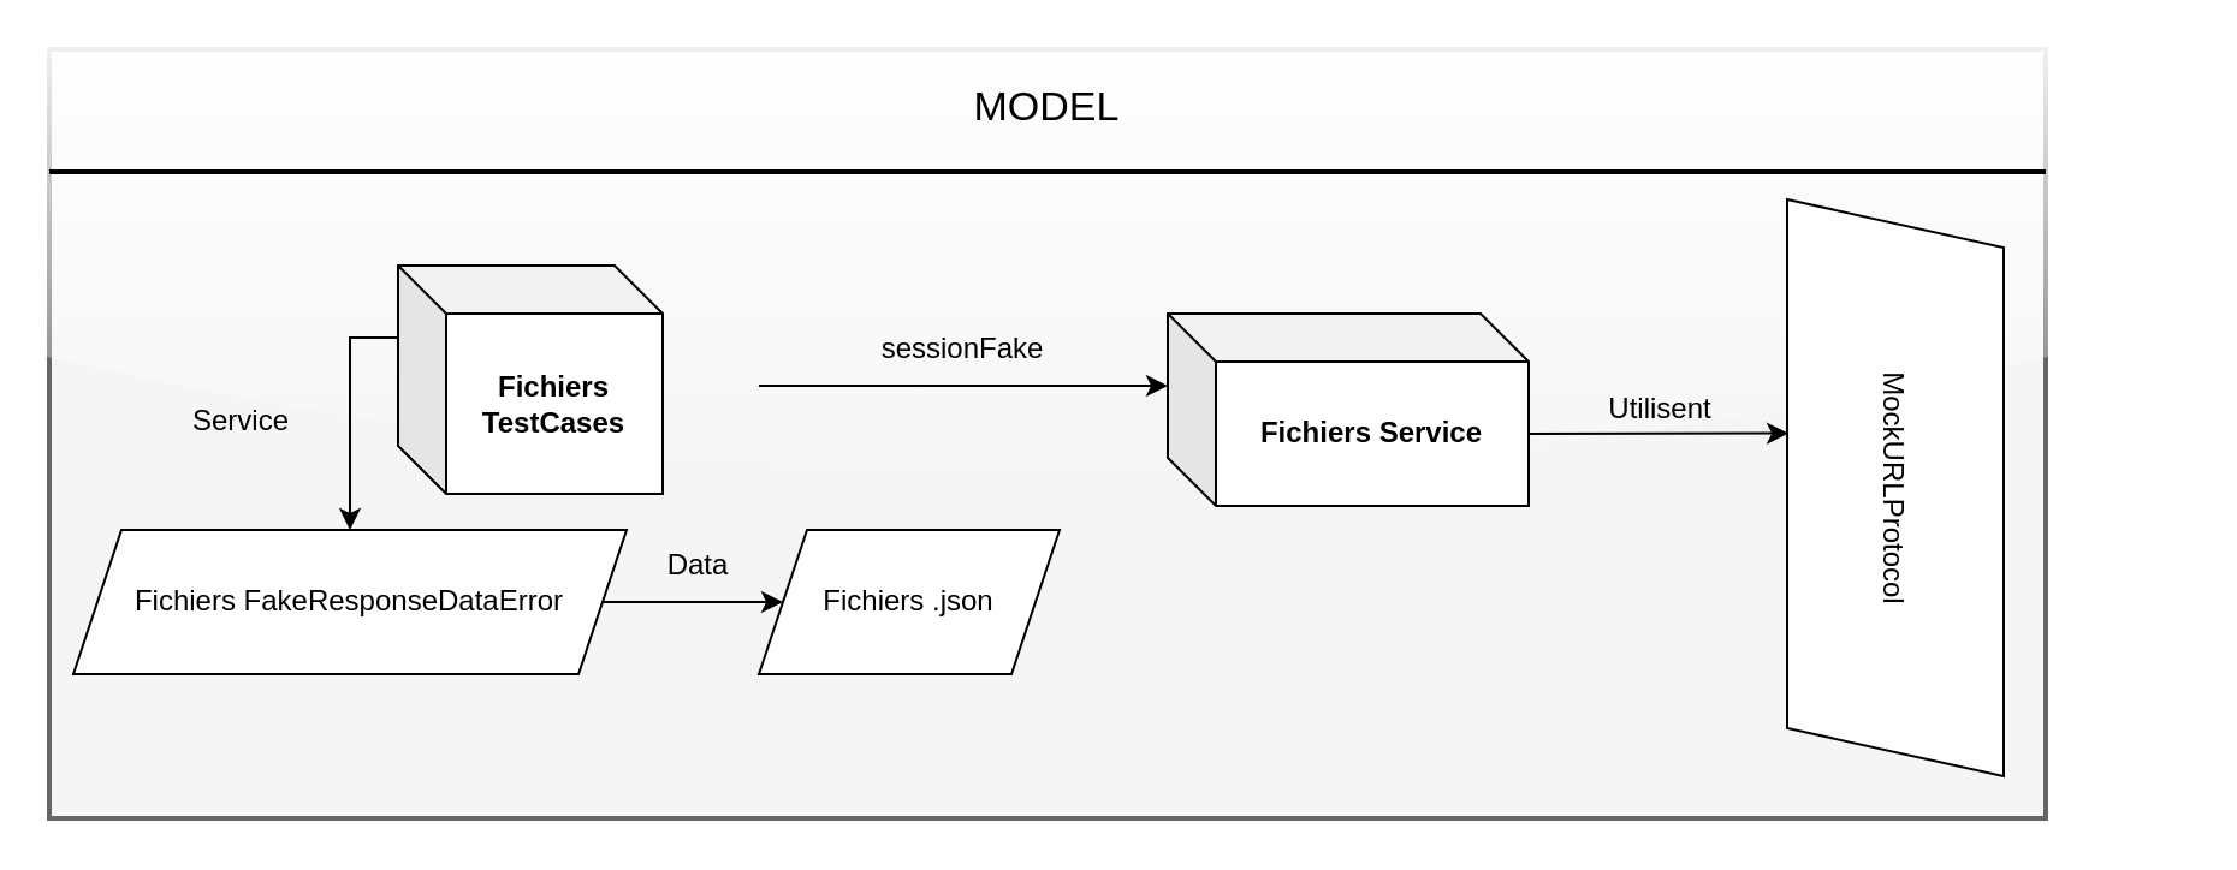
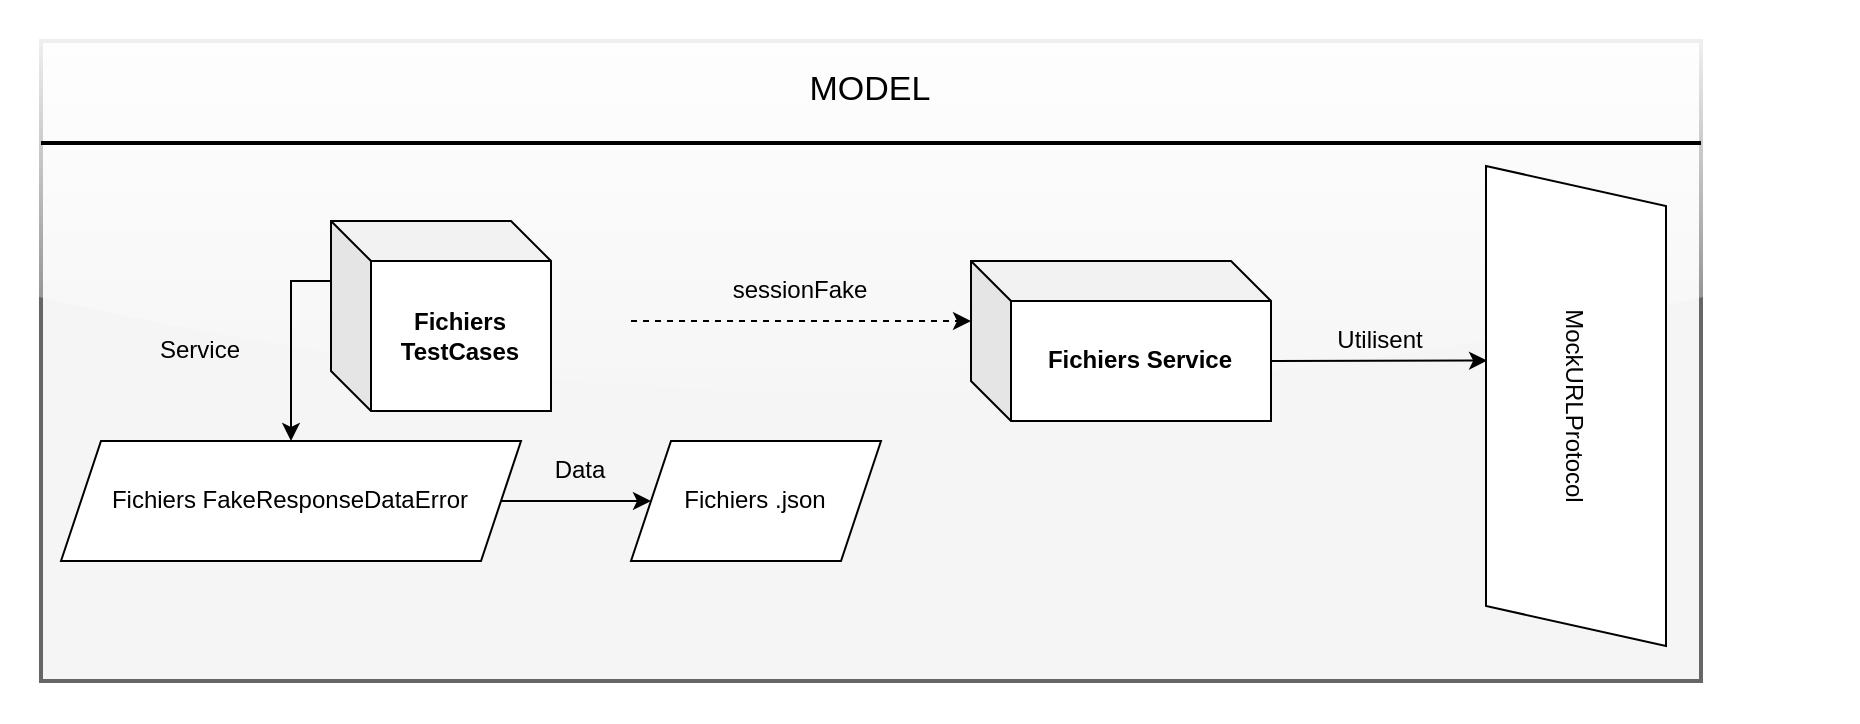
- <mxCell id="6" style="edgeStyle=none;rounded=0;orthogonalLoop=1;jettySize=auto;html=1;exitX=0;exitY=0;exitDx=150;exitDy=50;exitPerimeter=0;entryX=0;entryY=0;entryDx=0;entryDy=30;entryPerimeter=0;" edge="1" parent="1" source="7" target="12"><mxGeometry relative="1" as="geometry" /></mxCell>
+ <mxCell id="6" style="edgeStyle=none;rounded=0;orthogonalLoop=1;jettySize=auto;html=1;exitX=0;exitY=0;exitDx=150;exitDy=50;exitPerimeter=0;entryX=0;entryY=0;entryDx=0;entryDy=30;entryPerimeter=0;dashed=1;" edge="1" parent="1" source="7" target="12"><mxGeometry relative="1" as="geometry" /></mxCell>
